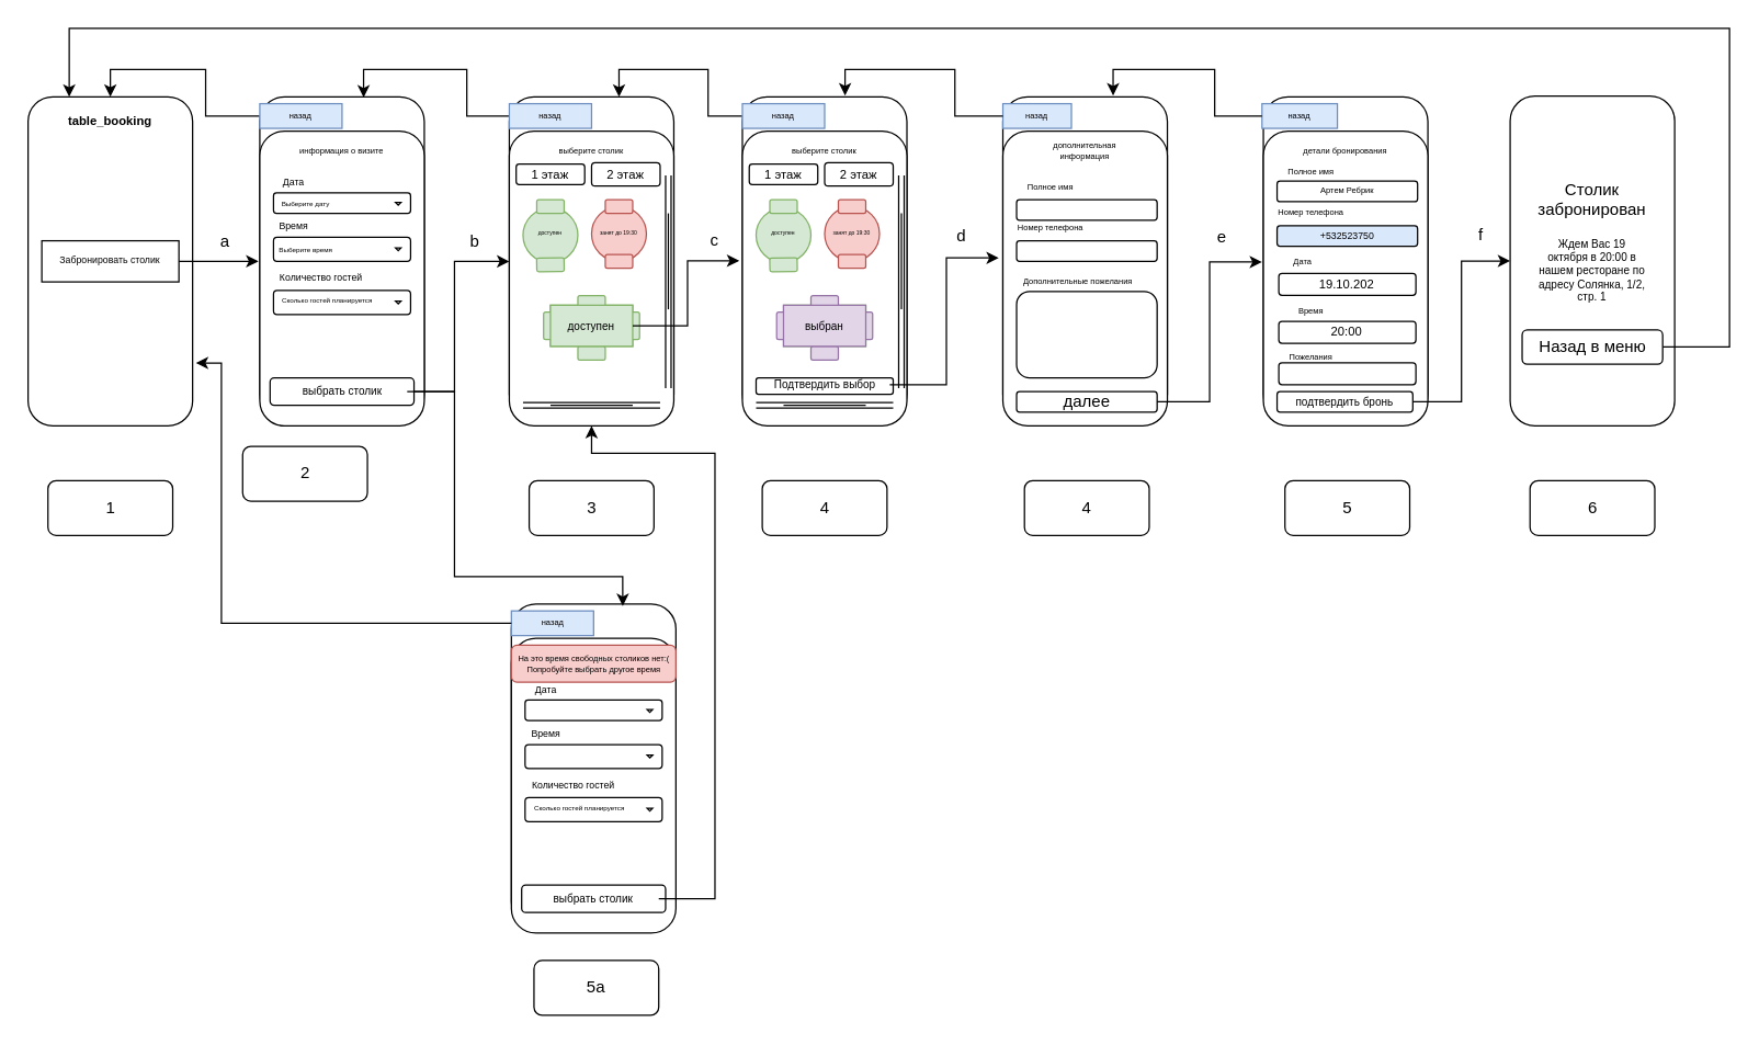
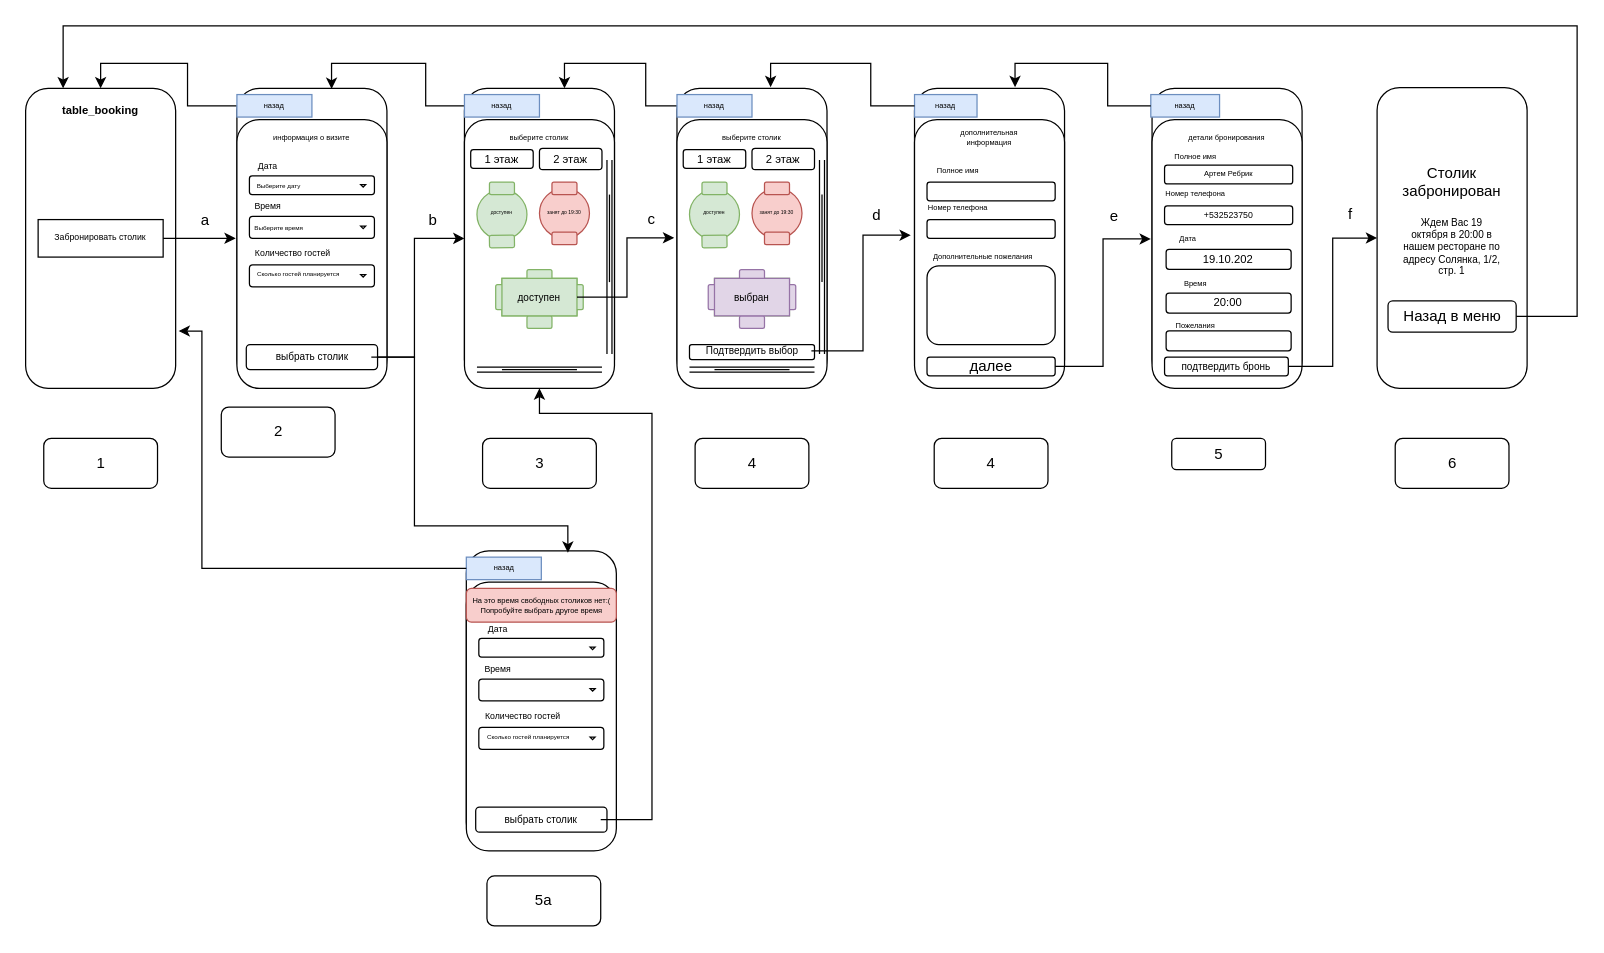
- <mxCell id="70" value="+532523750" style="rounded=1;whiteSpace=wrap;html=1;fontSize=7;fillColor=#dae8fc;" parent="1" vertex="1"><mxGeometry x="931" y="164" width="102.5" height="15" as="geometry" /></mxCell>
+ <mxCell id="70" value="+532523750" style="rounded=1;whiteSpace=wrap;html=1;fontSize=7;" parent="1" vertex="1"><mxGeometry x="931" y="164" width="102.5" height="15" as="geometry" /></mxCell>
- <mxCell id="94" value="5" style="rounded=1;whiteSpace=wrap;html=1;" vertex="1" parent="1"><mxGeometry x="936.75" y="350" width="91" height="40" as="geometry" /></mxCell>
+ <mxCell id="94" value="5" style="rounded=1;whiteSpace=wrap;html=1;" vertex="1" parent="1"><mxGeometry x="936.75" y="350" width="75" height="25" as="geometry" /></mxCell>
